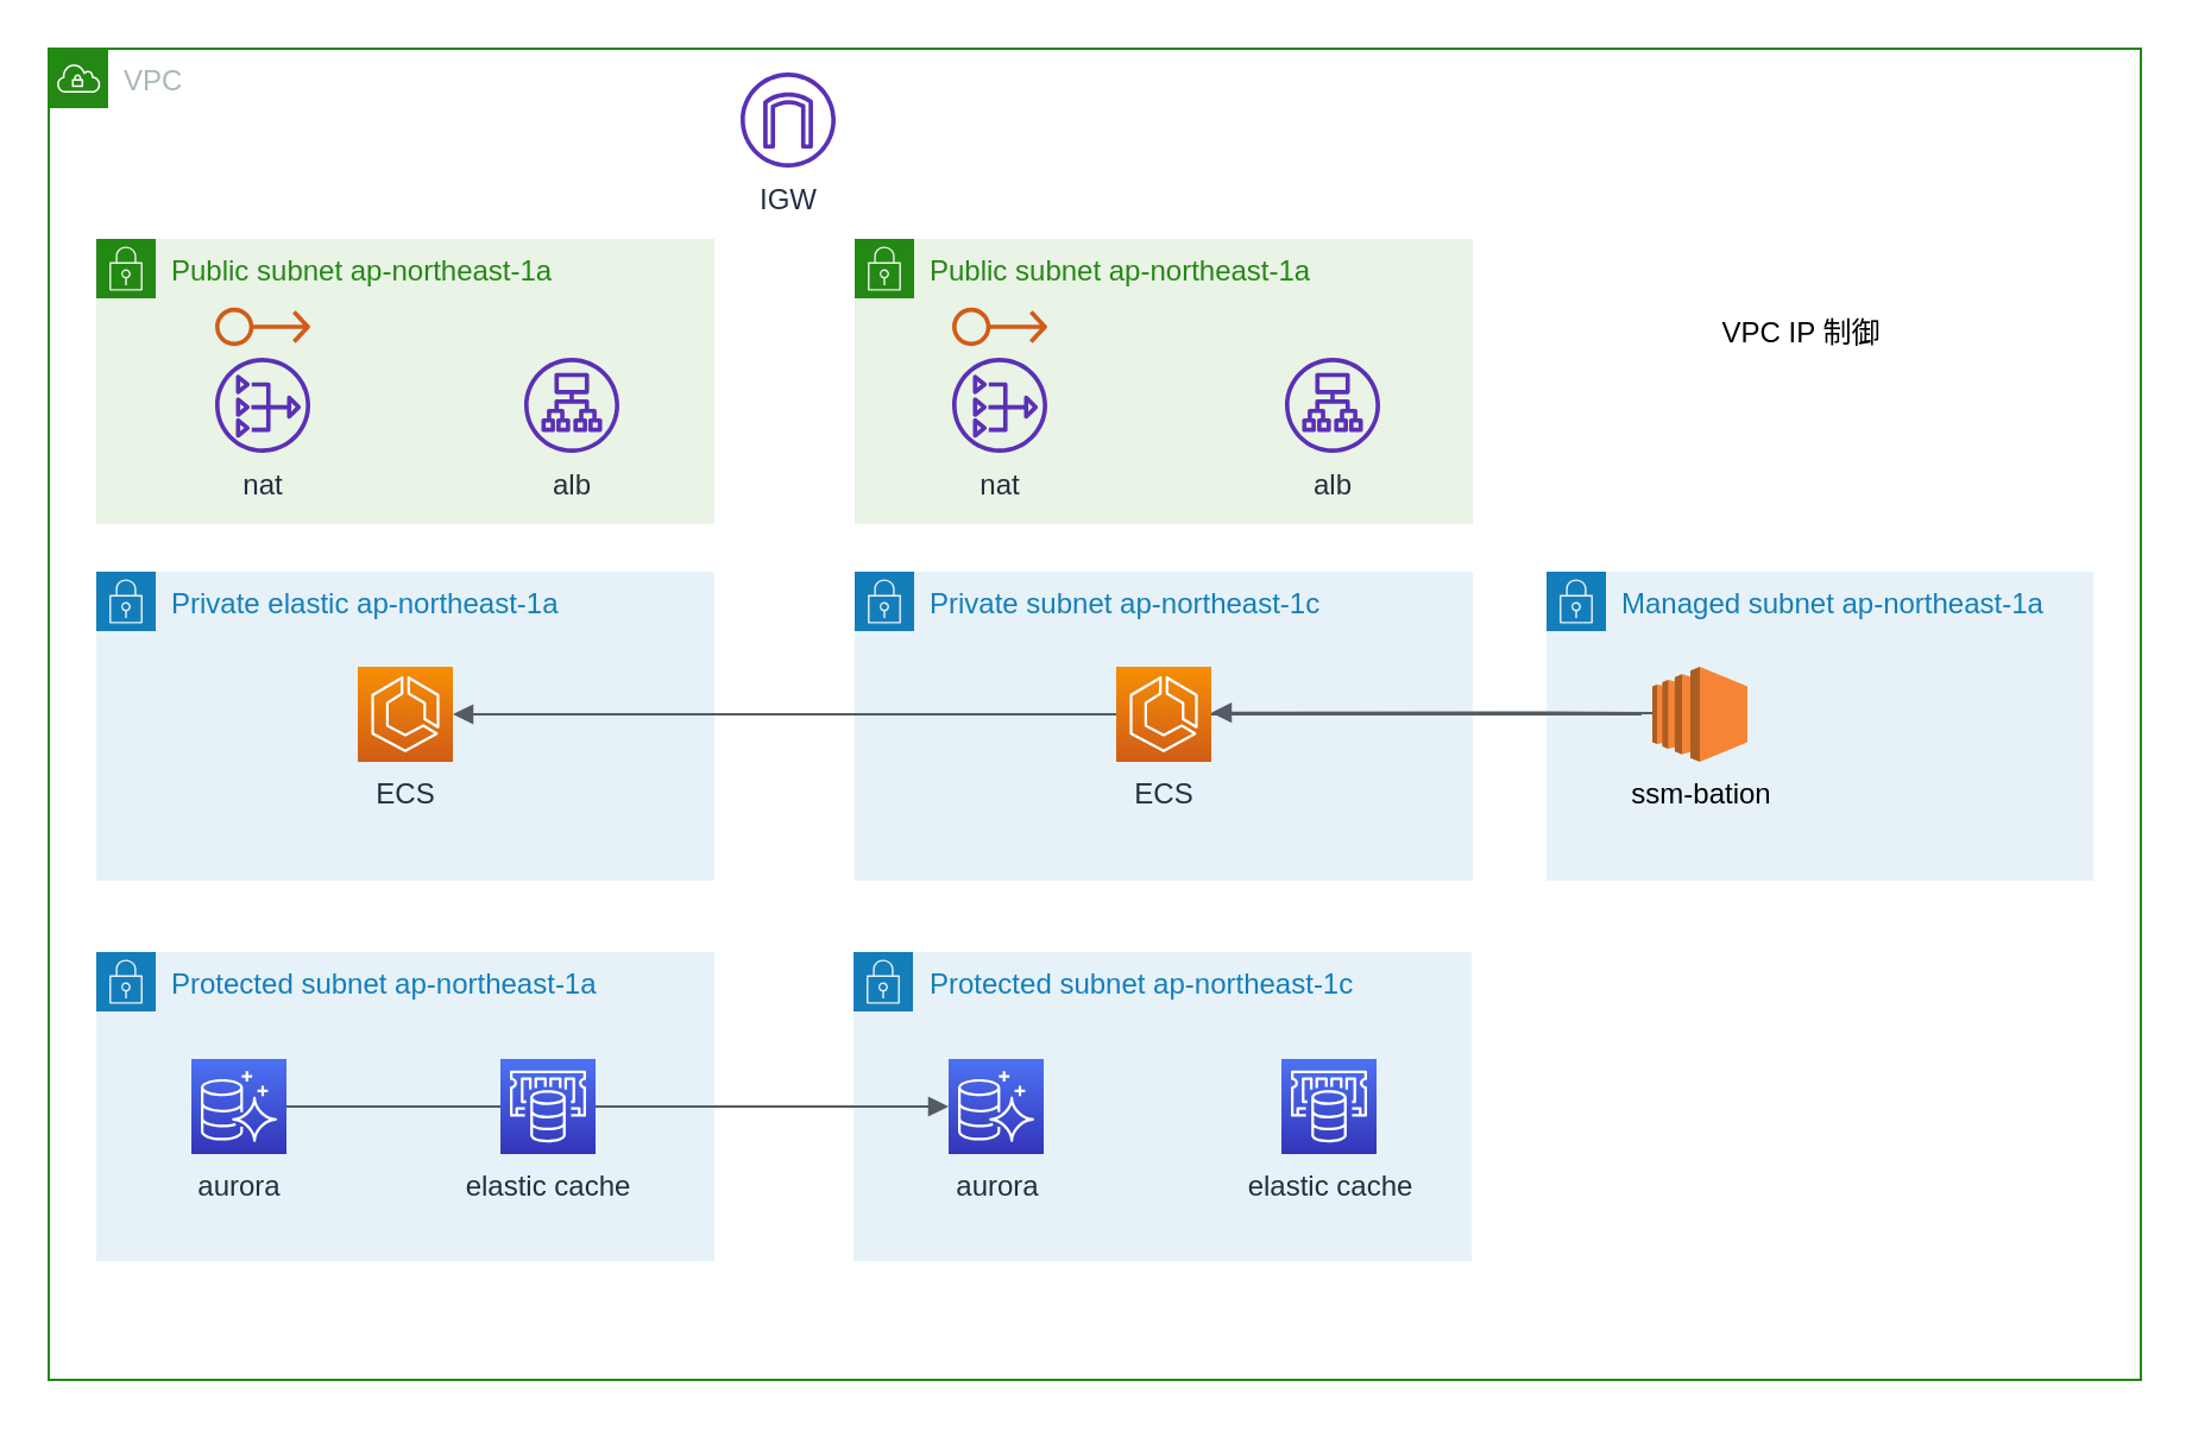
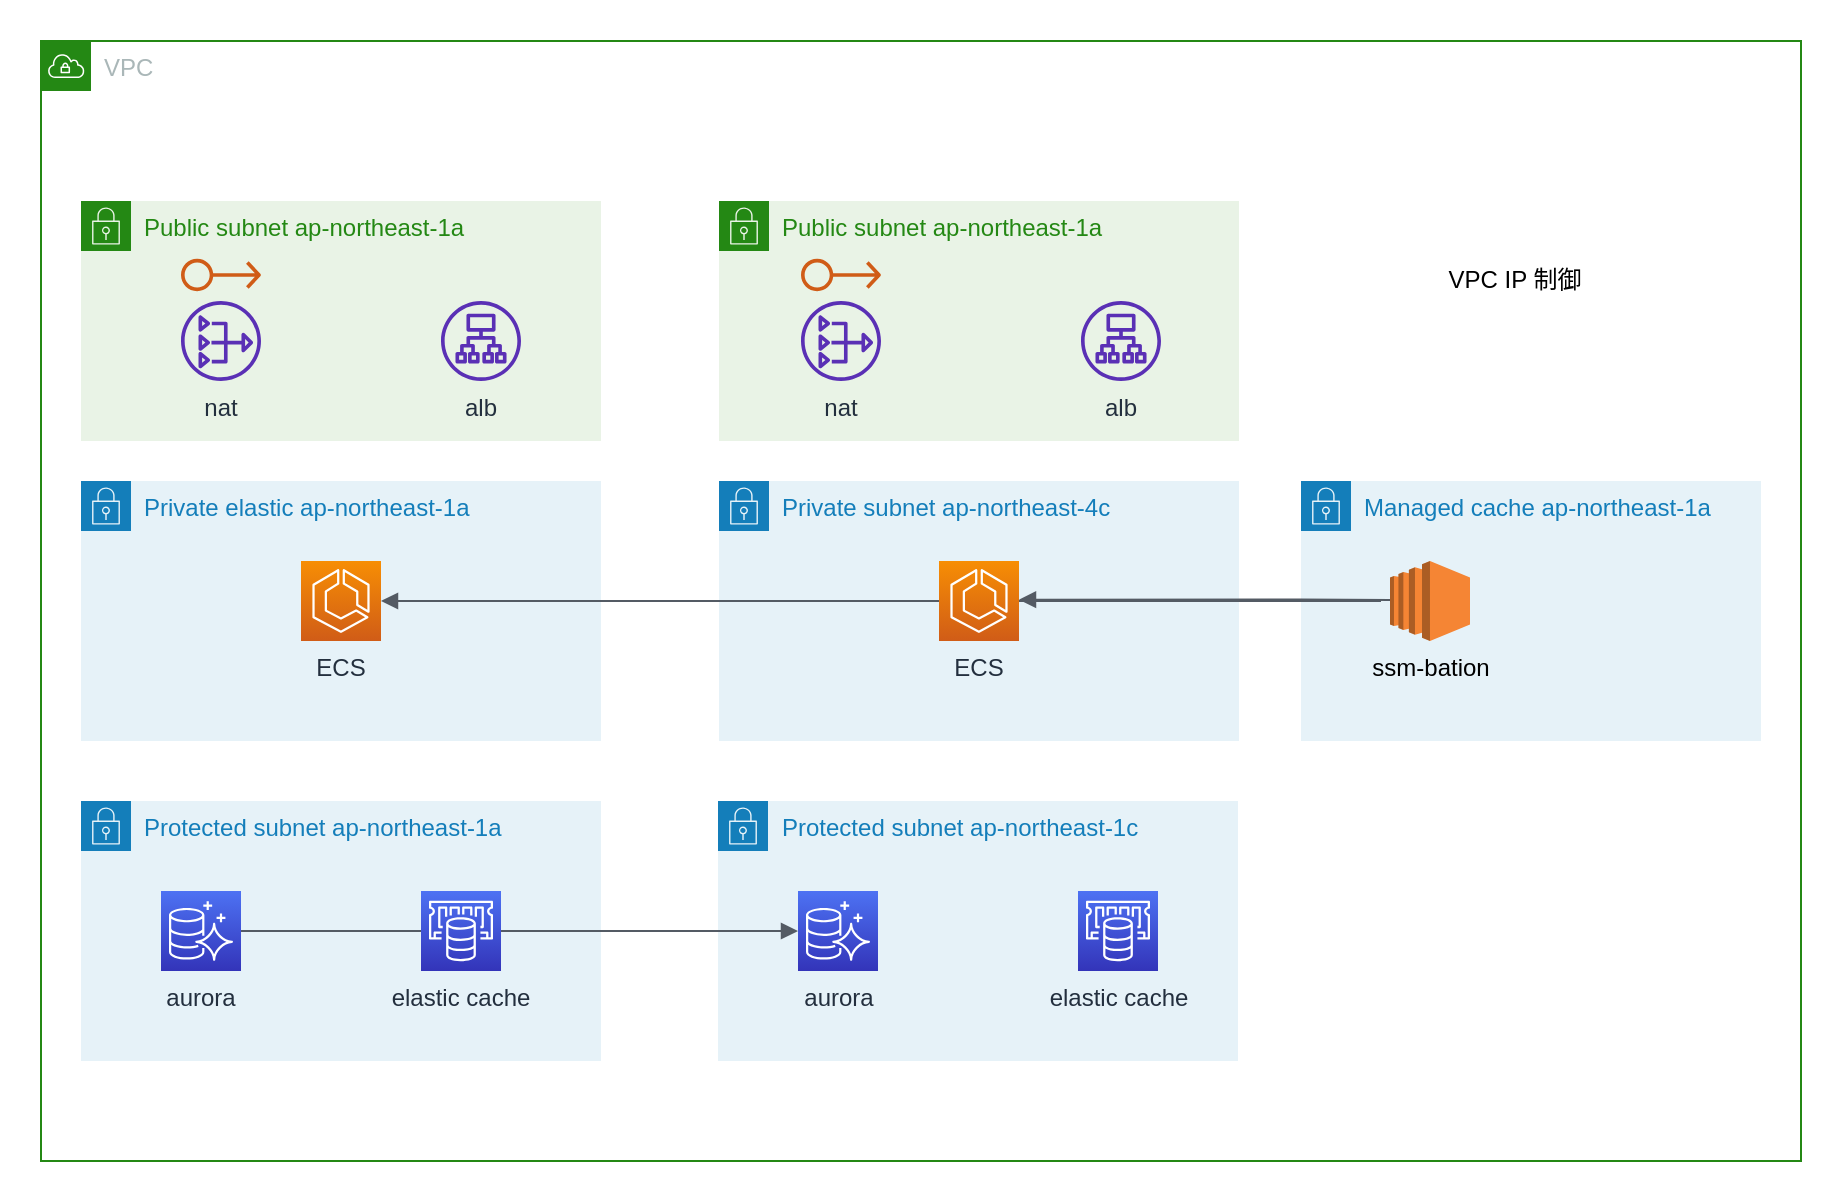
- <mxCell id="4" value="IGW" style="outlineConnect=0;fontColor=#232F3E;gradientColor=none;fillColor=#5A30B5;strokeColor=none;dashed=0;verticalLabelPosition=bottom;verticalAlign=top;align=center;html=1;fontSize=12;fontStyle=0;aspect=fixed;pointerEvents=1;shape=mxgraph.aws4.internet_gateway;" vertex="1" parent="1"><mxGeometry x="311" y="30" width="40" height="40" as="geometry" /></mxCell>
- <mxCell id="15" value="Private subnet ap-northeast-1c" style="points=[[0,0],[0.25,0],[0.5,0],[0.75,0],[1,0],[1,0.25],[1,0.5],[1,0.75],[1,1],[0.75,1],[0.5,1],[0.25,1],[0,1],[0,0.75],[0,0.5],[0,0.25]];outlineConnect=0;gradientColor=none;html=1;whiteSpace=wrap;fontSize=12;fontStyle=0;shape=mxgraph.aws4.group;grIcon=mxgraph.aws4.group_security_group;grStroke=0;strokeColor=#147EBA;fillColor=#E6F2F8;verticalAlign=top;align=left;spacingLeft=30;fontColor=#147EBA;dashed=0;" vertex="1" parent="1"><mxGeometry x="359" y="240" width="260" height="130" as="geometry" /></mxCell>
+ <mxCell id="15" value="Private subnet ap-northeast-4c" style="points=[[0,0],[0.25,0],[0.5,0],[0.75,0],[1,0],[1,0.25],[1,0.5],[1,0.75],[1,1],[0.75,1],[0.5,1],[0.25,1],[0,1],[0,0.75],[0,0.5],[0,0.25]];outlineConnect=0;gradientColor=none;html=1;whiteSpace=wrap;fontSize=12;fontStyle=0;shape=mxgraph.aws4.group;grIcon=mxgraph.aws4.group_security_group;grStroke=0;strokeColor=#147EBA;fillColor=#E6F2F8;verticalAlign=top;align=left;spacingLeft=30;fontColor=#147EBA;dashed=0;" vertex="1" parent="1"><mxGeometry x="359" y="240" width="260" height="130" as="geometry" /></mxCell>
- <mxCell id="11" value="Managed subnet ap-northeast-1a" style="points=[[0,0],[0.25,0],[0.5,0],[0.75,0],[1,0],[1,0.25],[1,0.5],[1,0.75],[1,1],[0.75,1],[0.5,1],[0.25,1],[0,1],[0,0.75],[0,0.5],[0,0.25]];outlineConnect=0;gradientColor=none;html=1;whiteSpace=wrap;fontSize=12;fontStyle=0;shape=mxgraph.aws4.group;grIcon=mxgraph.aws4.group_security_group;grStroke=0;strokeColor=#147EBA;fillColor=#E6F2F8;verticalAlign=top;align=left;spacingLeft=30;fontColor=#147EBA;dashed=0;" vertex="1" parent="1"><mxGeometry x="650" y="240" width="230" height="130" as="geometry" /></mxCell>
+ <mxCell id="11" value="Managed cache ap-northeast-1a" style="points=[[0,0],[0.25,0],[0.5,0],[0.75,0],[1,0],[1,0.25],[1,0.5],[1,0.75],[1,1],[0.75,1],[0.5,1],[0.25,1],[0,1],[0,0.75],[0,0.5],[0,0.25]];outlineConnect=0;gradientColor=none;html=1;whiteSpace=wrap;fontSize=12;fontStyle=0;shape=mxgraph.aws4.group;grIcon=mxgraph.aws4.group_security_group;grStroke=0;strokeColor=#147EBA;fillColor=#E6F2F8;verticalAlign=top;align=left;spacingLeft=30;fontColor=#147EBA;dashed=0;" vertex="1" parent="1"><mxGeometry x="650" y="240" width="230" height="130" as="geometry" /></mxCell>
